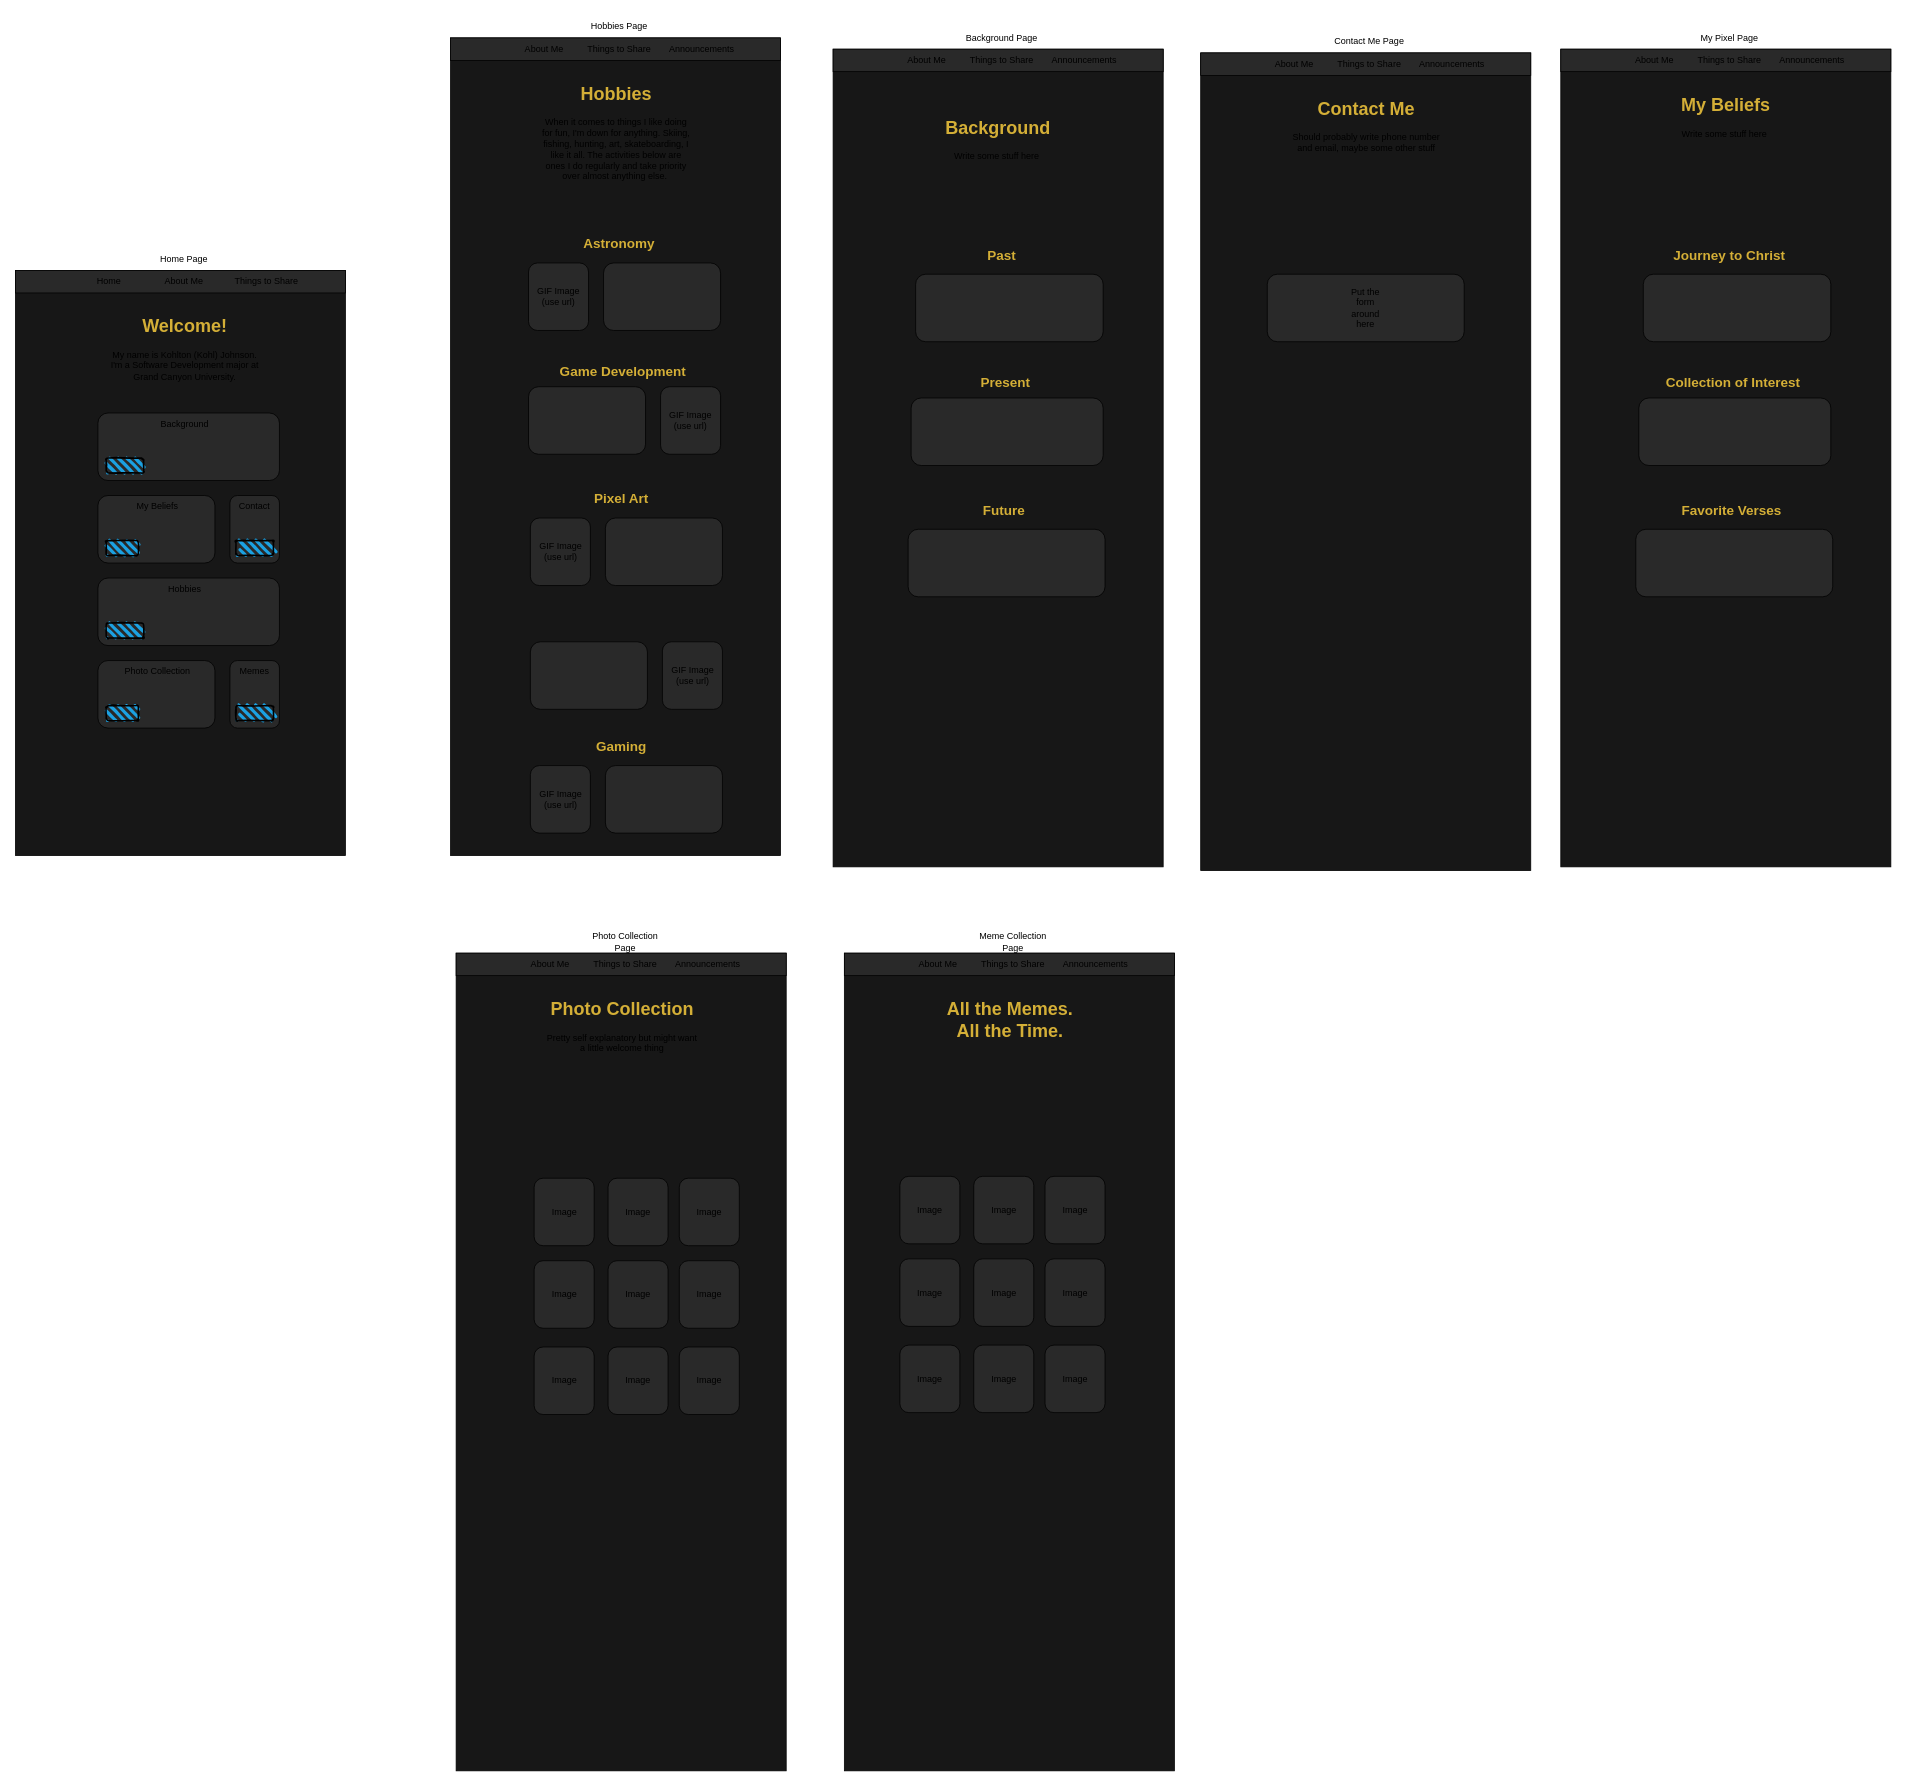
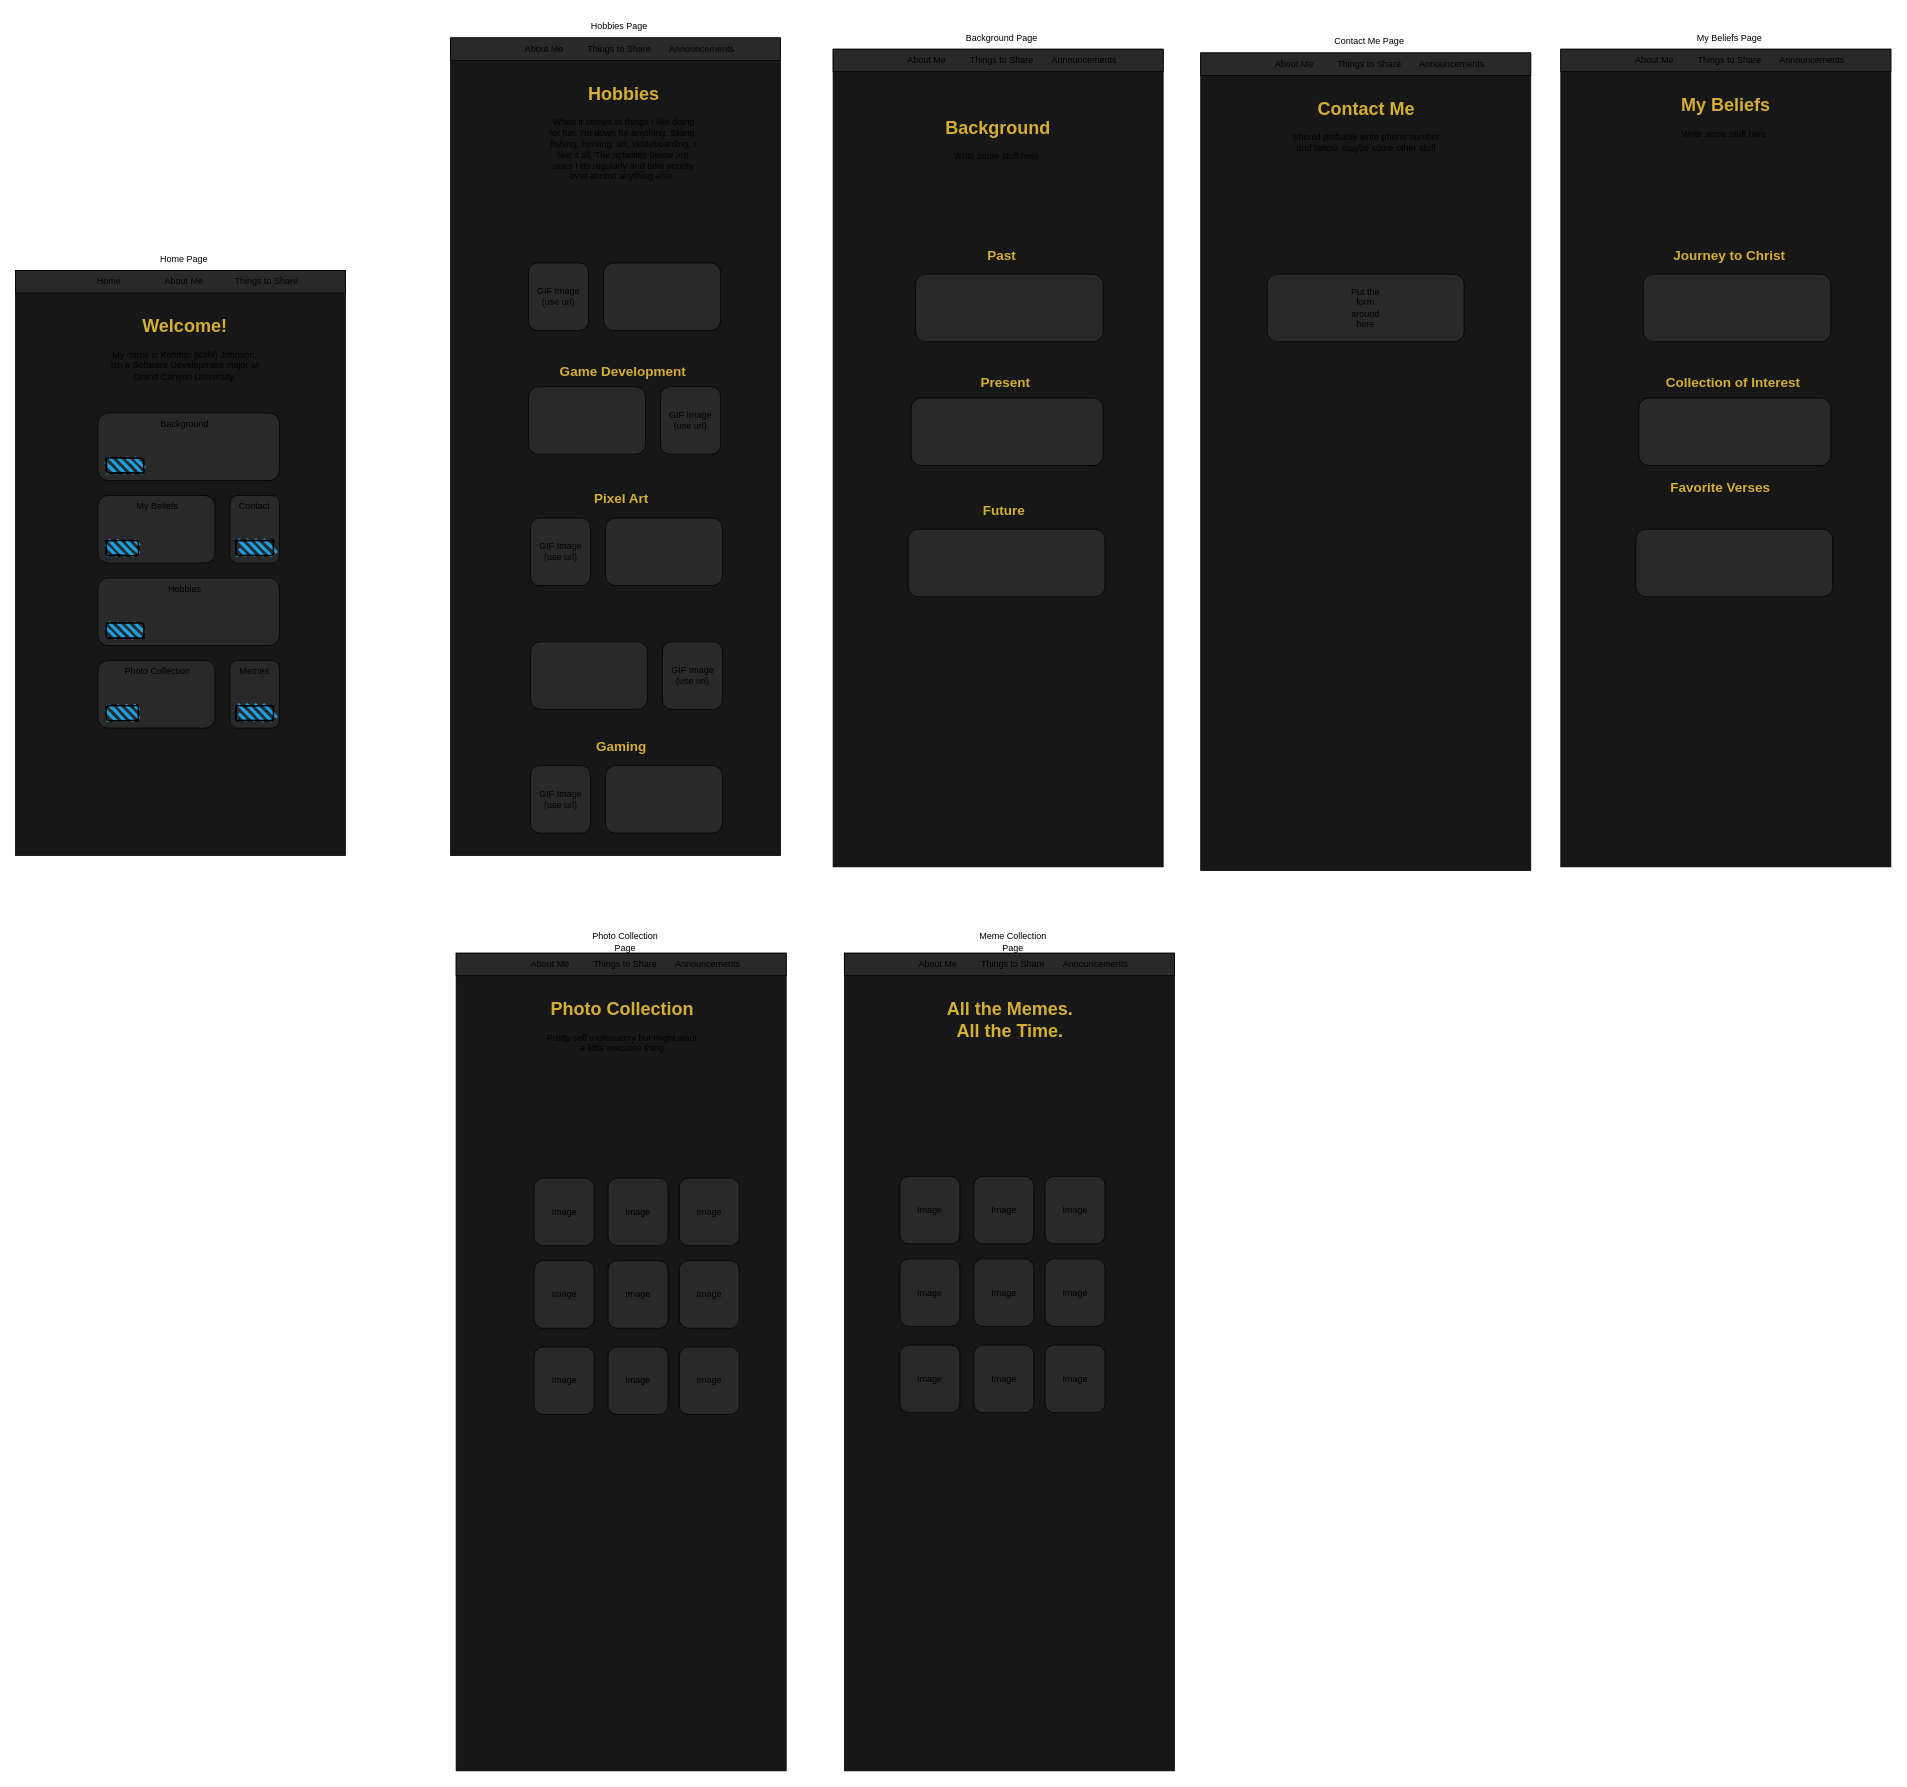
- <mxCell id="76" value="My Pixel Page" style="text;html=1;strokeColor=none;fillColor=none;align=center;verticalAlign=middle;whiteSpace=wrap;rounded=0;" vertex="1" parent="1"><mxGeometry x="2245" y="35" width="120" height="30" as="geometry" /></mxCell>
+ <mxCell id="76" value="My Beliefs Page" style="text;html=1;strokeColor=none;fillColor=none;align=center;verticalAlign=middle;whiteSpace=wrap;rounded=0;" vertex="1" parent="1"><mxGeometry x="2245" y="35" width="120" height="30" as="geometry" /></mxCell>
- <mxCell id="68" value="&lt;h1 style=&quot;text-align: center;&quot;&gt;&lt;font color=&quot;#d4af37&quot;&gt;Contact Me&lt;/font&gt;&lt;/h1&gt;&lt;p style=&quot;text-align: center;&quot;&gt;Should probably write phone number and email, maybe some other stuff&lt;/p&gt;" style="text;html=1;strokeColor=none;fillColor=none;spacing=5;spacingTop=-20;whiteSpace=wrap;overflow=hidden;rounded=0;" vertex="1" parent="1"><mxGeometry x="1715" y="125" width="210" height="145" as="geometry" /></mxCell>
+ <mxCell id="68" value="&lt;h1 style=&quot;text-align: center;&quot;&gt;&lt;font color=&quot;#d4af37&quot;&gt;Contact Me&lt;/font&gt;&lt;/h1&gt;&lt;p style=&quot;text-align: center;&quot;&gt;Should probably write phone number and below, maybe some other stuff&lt;/p&gt;" style="text;html=1;strokeColor=none;fillColor=none;spacing=5;spacingTop=-20;whiteSpace=wrap;overflow=hidden;rounded=0;" vertex="1" parent="1"><mxGeometry x="1715" y="125" width="210" height="145" as="geometry" /></mxCell>
- <mxCell id="11" value="&lt;h1 style=&quot;text-align: center;&quot;&gt;&lt;font color=&quot;#d4af37&quot;&gt;Hobbies&lt;/font&gt;&lt;/h1&gt;&lt;p style=&quot;text-align: center;&quot;&gt;When it comes to things I like doing for fun, I'm down for anything. Skiing, fishing, hunting, art, skateboarding, I like it all. The activities below are ones I do regularly and take priority over almost anything else.&amp;nbsp;&lt;/p&gt;" style="text;html=1;strokeColor=none;fillColor=none;spacing=5;spacingTop=-20;whiteSpace=wrap;overflow=hidden;rounded=0;" parent="1" vertex="1"><mxGeometry x="715" y="105" width="210" height="145" as="geometry" /></mxCell>
+ <mxCell id="11" value="&lt;h1 style=&quot;text-align: center;&quot;&gt;&lt;font color=&quot;#d4af37&quot;&gt;Hobbies&lt;/font&gt;&lt;/h1&gt;&lt;p style=&quot;text-align: center;&quot;&gt;When it comes to things I like doing for fun, I'm down for anything. Skiing, fishing, hunting, art, skateboarding, I like it all. The activities below are ones I do regularly and take priority over almost anything else.&amp;nbsp;&lt;/p&gt;" style="text;html=1;strokeColor=none;fillColor=none;spacing=5;spacingTop=-20;whiteSpace=wrap;overflow=hidden;rounded=0;" parent="1" vertex="1"><mxGeometry x="725" y="105" width="210" height="145" as="geometry" /></mxCell>
- <mxCell id="20" value="&lt;h2&gt;Astronomy&lt;/h2&gt;" style="text;html=1;strokeColor=none;fillColor=none;align=center;verticalAlign=middle;whiteSpace=wrap;rounded=0;fontColor=#D4AF37;" parent="1" vertex="1"><mxGeometry x="695" y="310" width="260" height="30" as="geometry" /></mxCell>
- <mxCell id="87" value="&lt;h2&gt;Favorite Verses&lt;/h2&gt;" style="text;html=1;strokeColor=none;fillColor=none;align=center;verticalAlign=middle;whiteSpace=wrap;rounded=0;fontColor=#D4AF37;" vertex="1" parent="1"><mxGeometry x="2177.5" y="665" width="260" height="30" as="geometry" /></mxCell>
+ <mxCell id="87" value="&lt;h2&gt;Favorite Verses&lt;/h2&gt;" style="text;html=1;strokeColor=none;fillColor=none;align=center;verticalAlign=middle;whiteSpace=wrap;rounded=0;fontColor=#D4AF37;" vertex="1" parent="1"><mxGeometry x="2162.5" y="635" width="260" height="30" as="geometry" /></mxCell>
